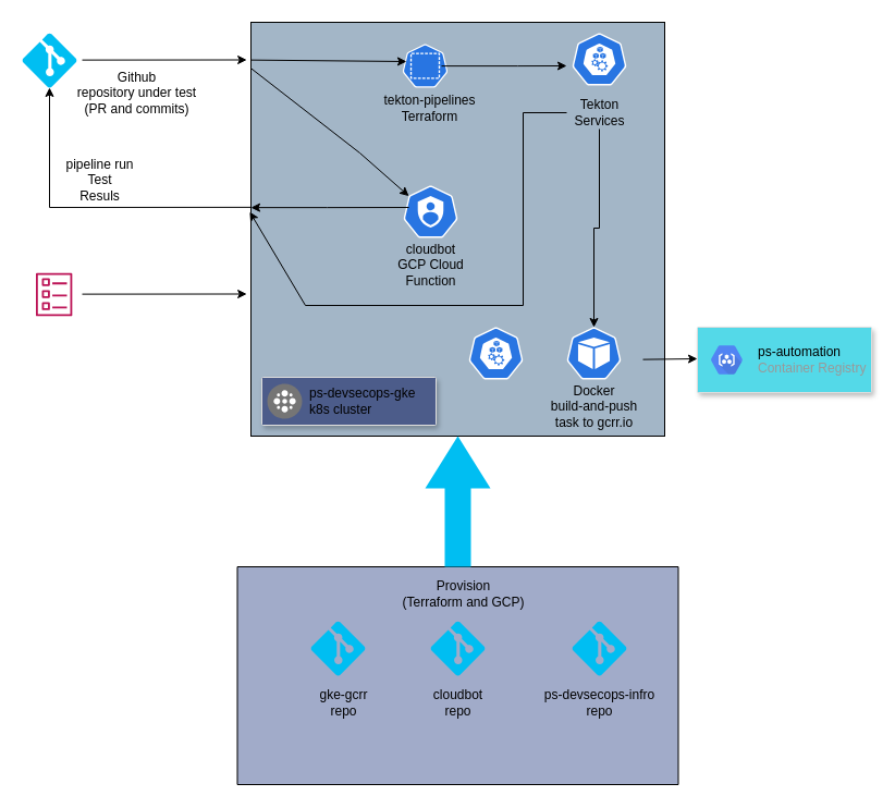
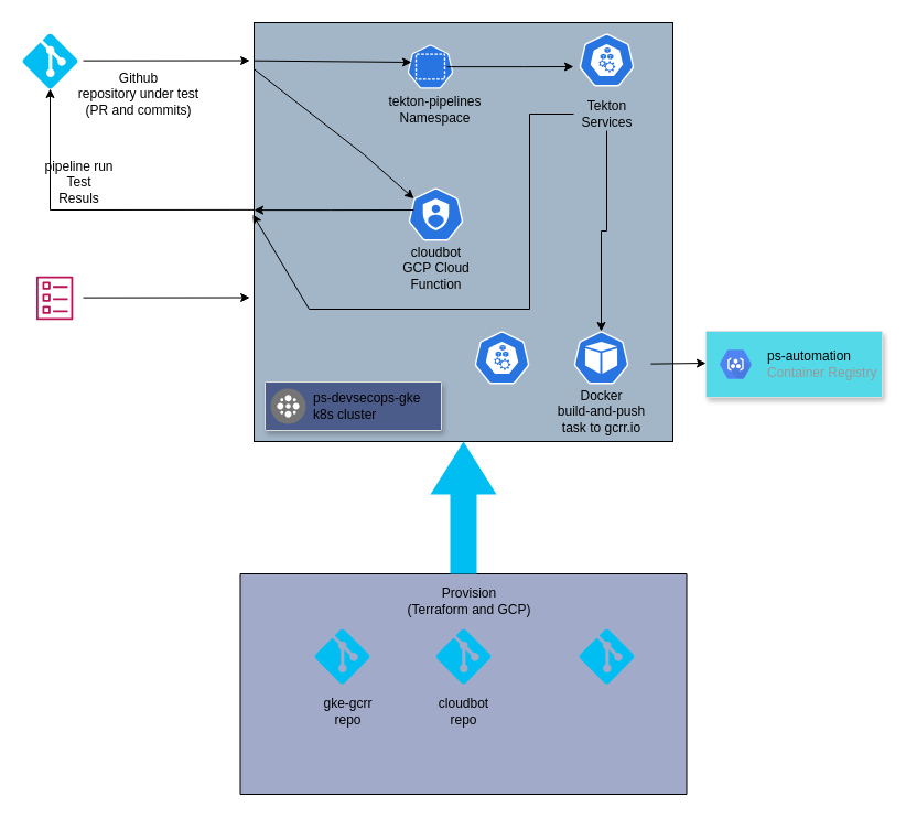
- <mxCell id="21" value="tekton-pipelines&lt;br&gt;Terraform" style="text;html=1;align=center;verticalAlign=middle;resizable=0;points=[];autosize=1;" parent="19" vertex="1"><mxGeometry x="9.167" y="43.75" width="100" height="30" as="geometry" /></mxCell>
+ <mxCell id="21" value="tekton-pipelines&lt;br&gt;Namespace" style="text;html=1;align=center;verticalAlign=middle;resizable=0;points=[];autosize=1;" parent="19" vertex="1"><mxGeometry x="9.167" y="43.75" width="100" height="30" as="geometry" /></mxCell>
- <mxCell id="11" value="pipeline run&lt;br&gt;Test&lt;br&gt;Resuls" style="text;html=1;align=center;verticalAlign=middle;resizable=0;points=[];autosize=1;" parent="1" vertex="1"><mxGeometry x="50.83" y="140" width="80" height="50" as="geometry" /></mxCell>
+ <mxCell id="11" value="pipeline run&lt;br&gt;Test&lt;br&gt;Resuls" style="text;html=1;align=center;verticalAlign=middle;resizable=0;points=[];autosize=1;" parent="1" vertex="1"><mxGeometry x="30.83" y="140" width="80" height="50" as="geometry" /></mxCell>
- <mxCell id="41" value="ps-devsecops-infro&lt;br&gt;repo" style="text;html=1;align=center;verticalAlign=middle;resizable=0;points=[];autosize=1;" vertex="1" parent="35"><mxGeometry x="210" y="60" width="120" height="30" as="geometry" /></mxCell>
